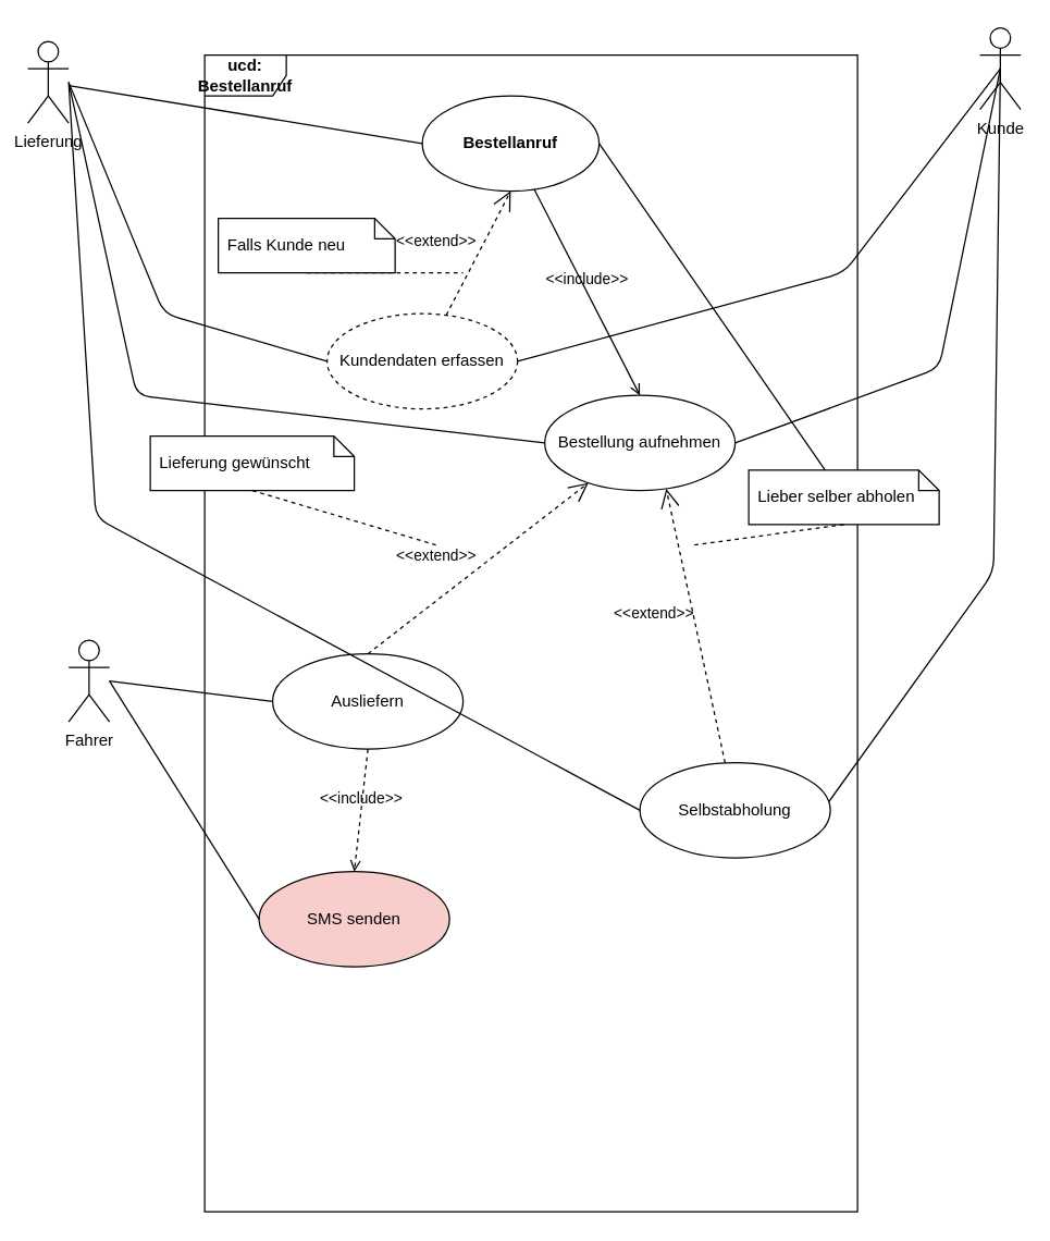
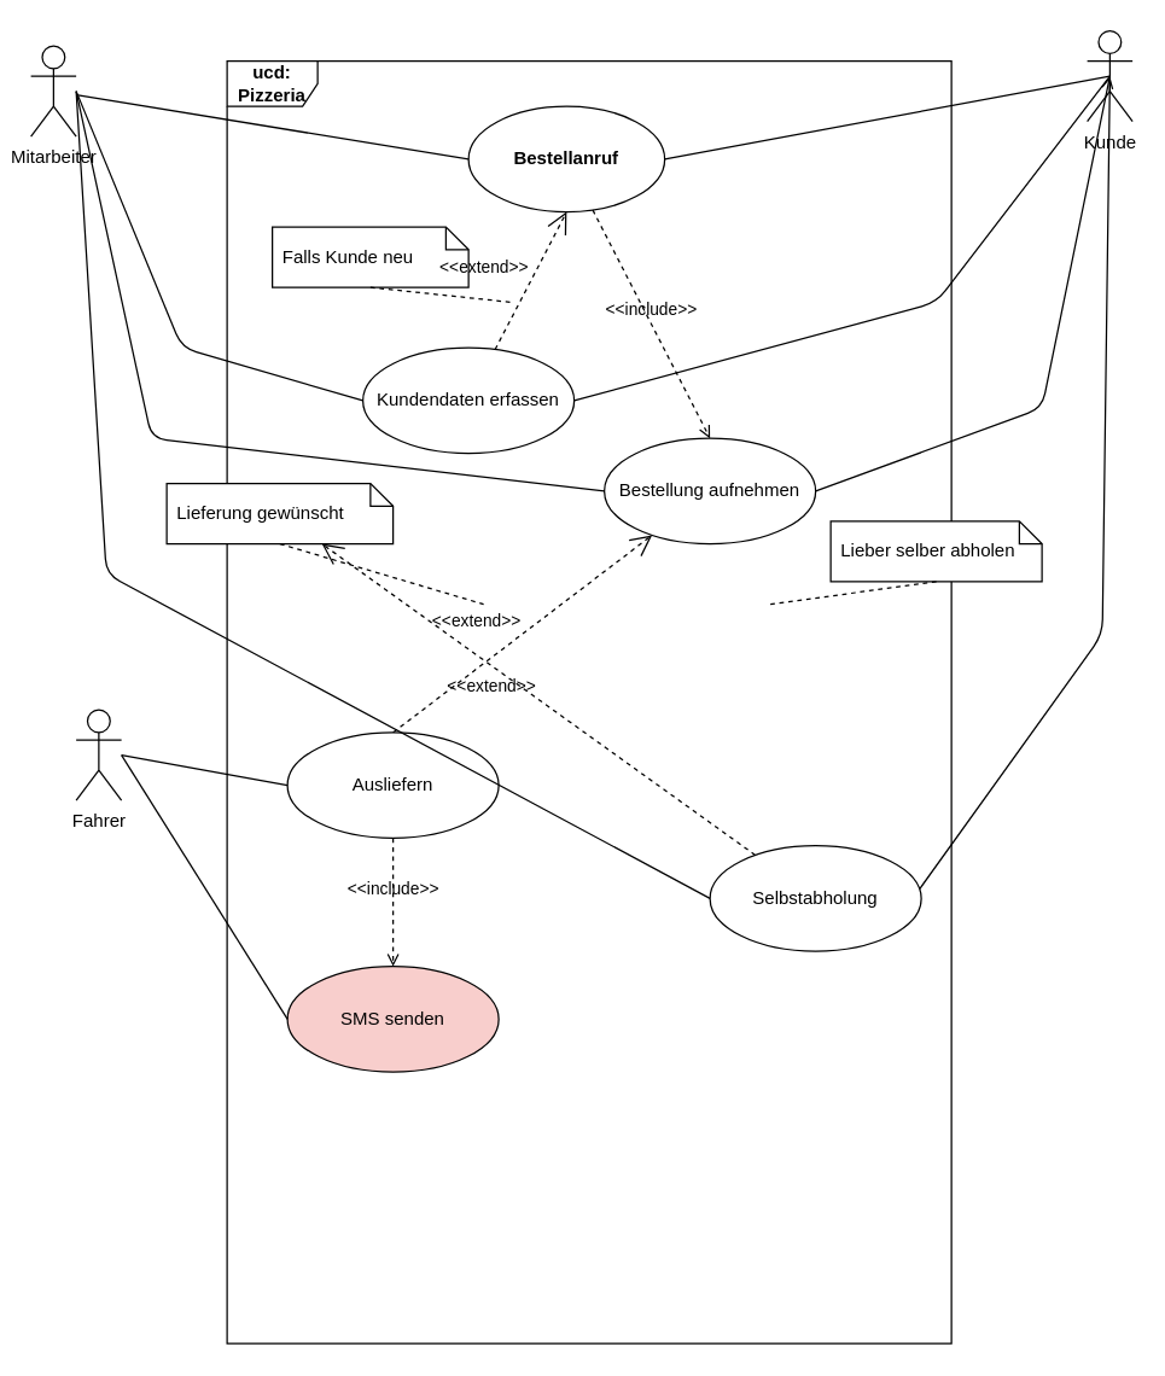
- <mxCell id="2" value="&lt;b&gt;ucd: Bestellanruf&lt;/b&gt;" style="shape=umlFrame;whiteSpace=wrap;html=1;" parent="1" vertex="1"><mxGeometry x="150" y="40" width="480" height="850" as="geometry" /></mxCell>
+ <mxCell id="2" value="&lt;b&gt;ucd: Pizzeria&lt;/b&gt;" style="shape=umlFrame;whiteSpace=wrap;html=1;" parent="1" vertex="1"><mxGeometry x="150" y="40" width="480" height="850" as="geometry" /></mxCell>
- <mxCell id="4" value="Lieferung" style="shape=umlActor;html=1;verticalLabelPosition=bottom;verticalAlign=top;align=center;" parent="1" vertex="1"><mxGeometry x="20" y="30" width="30" height="60" as="geometry" /></mxCell>
+ <mxCell id="4" value="Mitarbeiter" style="shape=umlActor;html=1;verticalLabelPosition=bottom;verticalAlign=top;align=center;" parent="1" vertex="1"><mxGeometry x="20" y="30" width="30" height="60" as="geometry" /></mxCell>
- <mxCell id="9" value="Falls Kunde neu" style="shape=note;size=15;spacingLeft=5;align=left;whiteSpace=wrap;strokeWidth=1;" parent="1" vertex="1"><mxGeometry x="160" y="160" width="130" height="40" as="geometry" /></mxCell>
+ <mxCell id="9" value="Falls Kunde neu" style="shape=note;size=15;spacingLeft=5;align=left;whiteSpace=wrap;strokeWidth=1;" parent="1" vertex="1"><mxGeometry x="180" y="150" width="130" height="40" as="geometry" /></mxCell>
- <mxCell id="16" value="&amp;lt;&amp;lt;include&amp;gt;&amp;gt;" style="edgeStyle=none;html=1;endArrow=open;verticalAlign=bottom;dashed=0;labelBackgroundColor=none;entryX=0.5;entryY=0;entryDx=0;entryDy=0;" parent="1" source="6" target="15" edge="1"><mxGeometry width="160" relative="1" as="geometry"><mxPoint x="470" y="210" as="sourcePoint" /><mxPoint x="630" y="210" as="targetPoint" /></mxGeometry></mxCell>
+ <mxCell id="16" value="&amp;lt;&amp;lt;include&amp;gt;&amp;gt;" style="edgeStyle=none;html=1;endArrow=open;verticalAlign=bottom;dashed=1;labelBackgroundColor=none;entryX=0.5;entryY=0;entryDx=0;entryDy=0;" parent="1" source="6" target="15" edge="1"><mxGeometry width="160" relative="1" as="geometry"><mxPoint x="470" y="210" as="sourcePoint" /><mxPoint x="630" y="210" as="targetPoint" /></mxGeometry></mxCell>
- <mxCell id="12" value="" style="edgeStyle=none;html=1;endArrow=none;verticalAlign=bottom;exitX=1;exitY=0.5;exitDx=0;exitDy=0;" parent="1" source="6" target="23" edge="1"><mxGeometry width="160" relative="1" as="geometry"><mxPoint x="470" y="40" as="sourcePoint" /><mxPoint x="630" y="40" as="targetPoint" /></mxGeometry></mxCell>
+ <mxCell id="12" value="" style="edgeStyle=none;html=1;endArrow=none;verticalAlign=bottom;entryX=0.5;entryY=0.5;entryDx=0;entryDy=0;entryPerimeter=0;exitX=1;exitY=0.5;exitDx=0;exitDy=0;" parent="1" source="6" target="5" edge="1"><mxGeometry width="160" relative="1" as="geometry"><mxPoint x="470" y="40" as="sourcePoint" /><mxPoint x="630" y="40" as="targetPoint" /></mxGeometry></mxCell>
- <mxCell id="8" value="Kundendaten erfassen" style="ellipse;whiteSpace=wrap;html=1;strokeWidth=1;dashed=1;" parent="1" vertex="1"><mxGeometry x="240" y="230" width="140" height="70" as="geometry" /></mxCell>
+ <mxCell id="8" value="Kundendaten erfassen" style="ellipse;whiteSpace=wrap;html=1;strokeWidth=1;" parent="1" vertex="1"><mxGeometry x="240" y="230" width="140" height="70" as="geometry" /></mxCell>
- <mxCell id="30" value="" style="edgeStyle=none;html=1;endArrow=none;verticalAlign=bottom;entryX=0.5;entryY=0.5;entryDx=0;entryDy=0;entryPerimeter=0;exitX=1;exitY=0.5;exitDx=0;exitDy=0;" edge="1" parent="1" source="15" target="5"><mxGeometry width="160" relative="1" as="geometry"><mxPoint x="390" y="275" as="sourcePoint" /><mxPoint x="745" y="60" as="targetPoint" /><Array as="points"><mxPoint x="690" y="270" /></Array></mxGeometry></mxCell>
+ <mxCell id="30" value="" style="edgeStyle=none;html=1;endArrow=open;verticalAlign=bottom;entryX=0.5;entryY=0.5;entryDx=0;entryDy=0;entryPerimeter=0;exitX=1;exitY=0.5;exitDx=0;exitDy=0;" edge="1" parent="1" source="15" target="5"><mxGeometry width="160" relative="1" as="geometry"><mxPoint x="390" y="275" as="sourcePoint" /><mxPoint x="745" y="60" as="targetPoint" /><Array as="points"><mxPoint x="690" y="270" /></Array></mxGeometry></mxCell>
- <mxCell id="24" value="&amp;lt;&amp;lt;extend&amp;gt;&amp;gt;" style="align=right;html=1;verticalAlign=bottom;rounded=0;labelBackgroundColor=none;endArrow=open;endSize=12;dashed=1;entryX=0.638;entryY=0.981;entryDx=0;entryDy=0;entryPerimeter=0;" parent="1" source="18" target="15" edge="1"><mxGeometry relative="1" as="geometry"><mxPoint x="530" y="370" as="targetPoint" /><mxPoint x="690" y="370" as="sourcePoint" /></mxGeometry></mxCell>
+ <mxCell id="24" value="&amp;lt;&amp;lt;extend&amp;gt;&amp;gt;" style="align=right;html=1;verticalAlign=bottom;rounded=0;labelBackgroundColor=none;endArrow=open;endSize=12;dashed=1;" parent="1" source="18" target="20" edge="1"><mxGeometry relative="1" as="geometry"><mxPoint x="530" y="370" as="targetPoint" /><mxPoint x="690" y="370" as="sourcePoint" /></mxGeometry></mxCell>
- <mxCell id="17" value="Ausliefern" style="ellipse;whiteSpace=wrap;html=1;strokeWidth=1;" parent="1" vertex="1"><mxGeometry x="200" y="480" width="140" height="70" as="geometry" /></mxCell>
+ <mxCell id="17" value="Ausliefern" style="ellipse;whiteSpace=wrap;html=1;strokeWidth=1;" parent="1" vertex="1"><mxGeometry x="190" y="485" width="140" height="70" as="geometry" /></mxCell>
